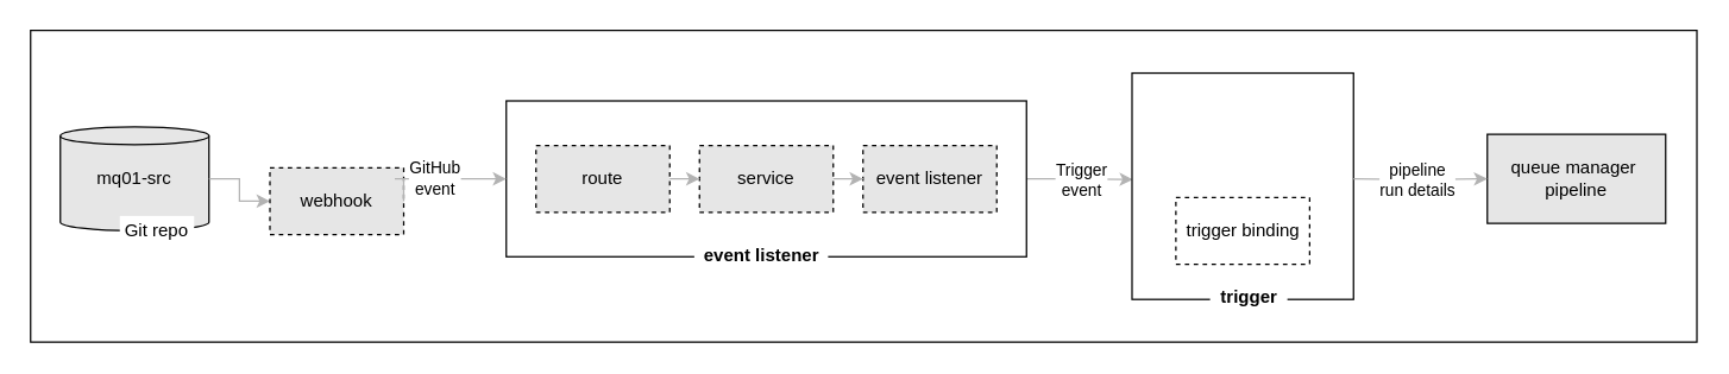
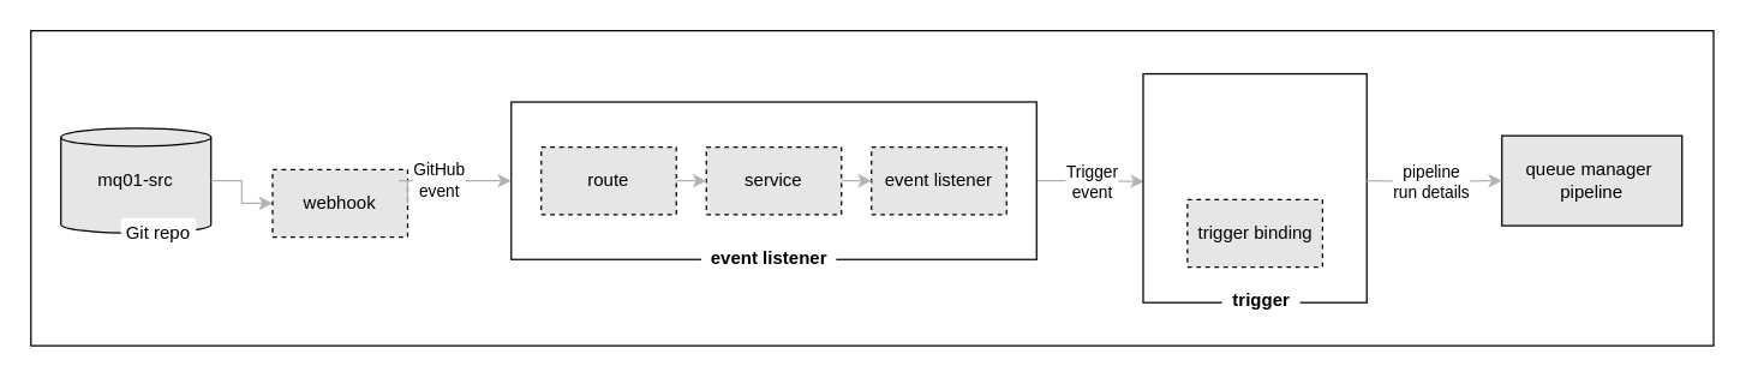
- <mxCell id="18" value="trigger binding" style="rounded=0;whiteSpace=wrap;html=1;fillColor=#ffffff;dashed=1;" parent="1" vertex="1"><mxGeometry x="790.5" y="132.5" width="90" height="45" as="geometry" /></mxCell>
+ <mxCell id="18" value="trigger binding" style="rounded=0;whiteSpace=wrap;html=1;fillColor=#E6E6E6;dashed=1;" parent="1" vertex="1"><mxGeometry x="790.5" y="132.5" width="90" height="45" as="geometry" /></mxCell>
